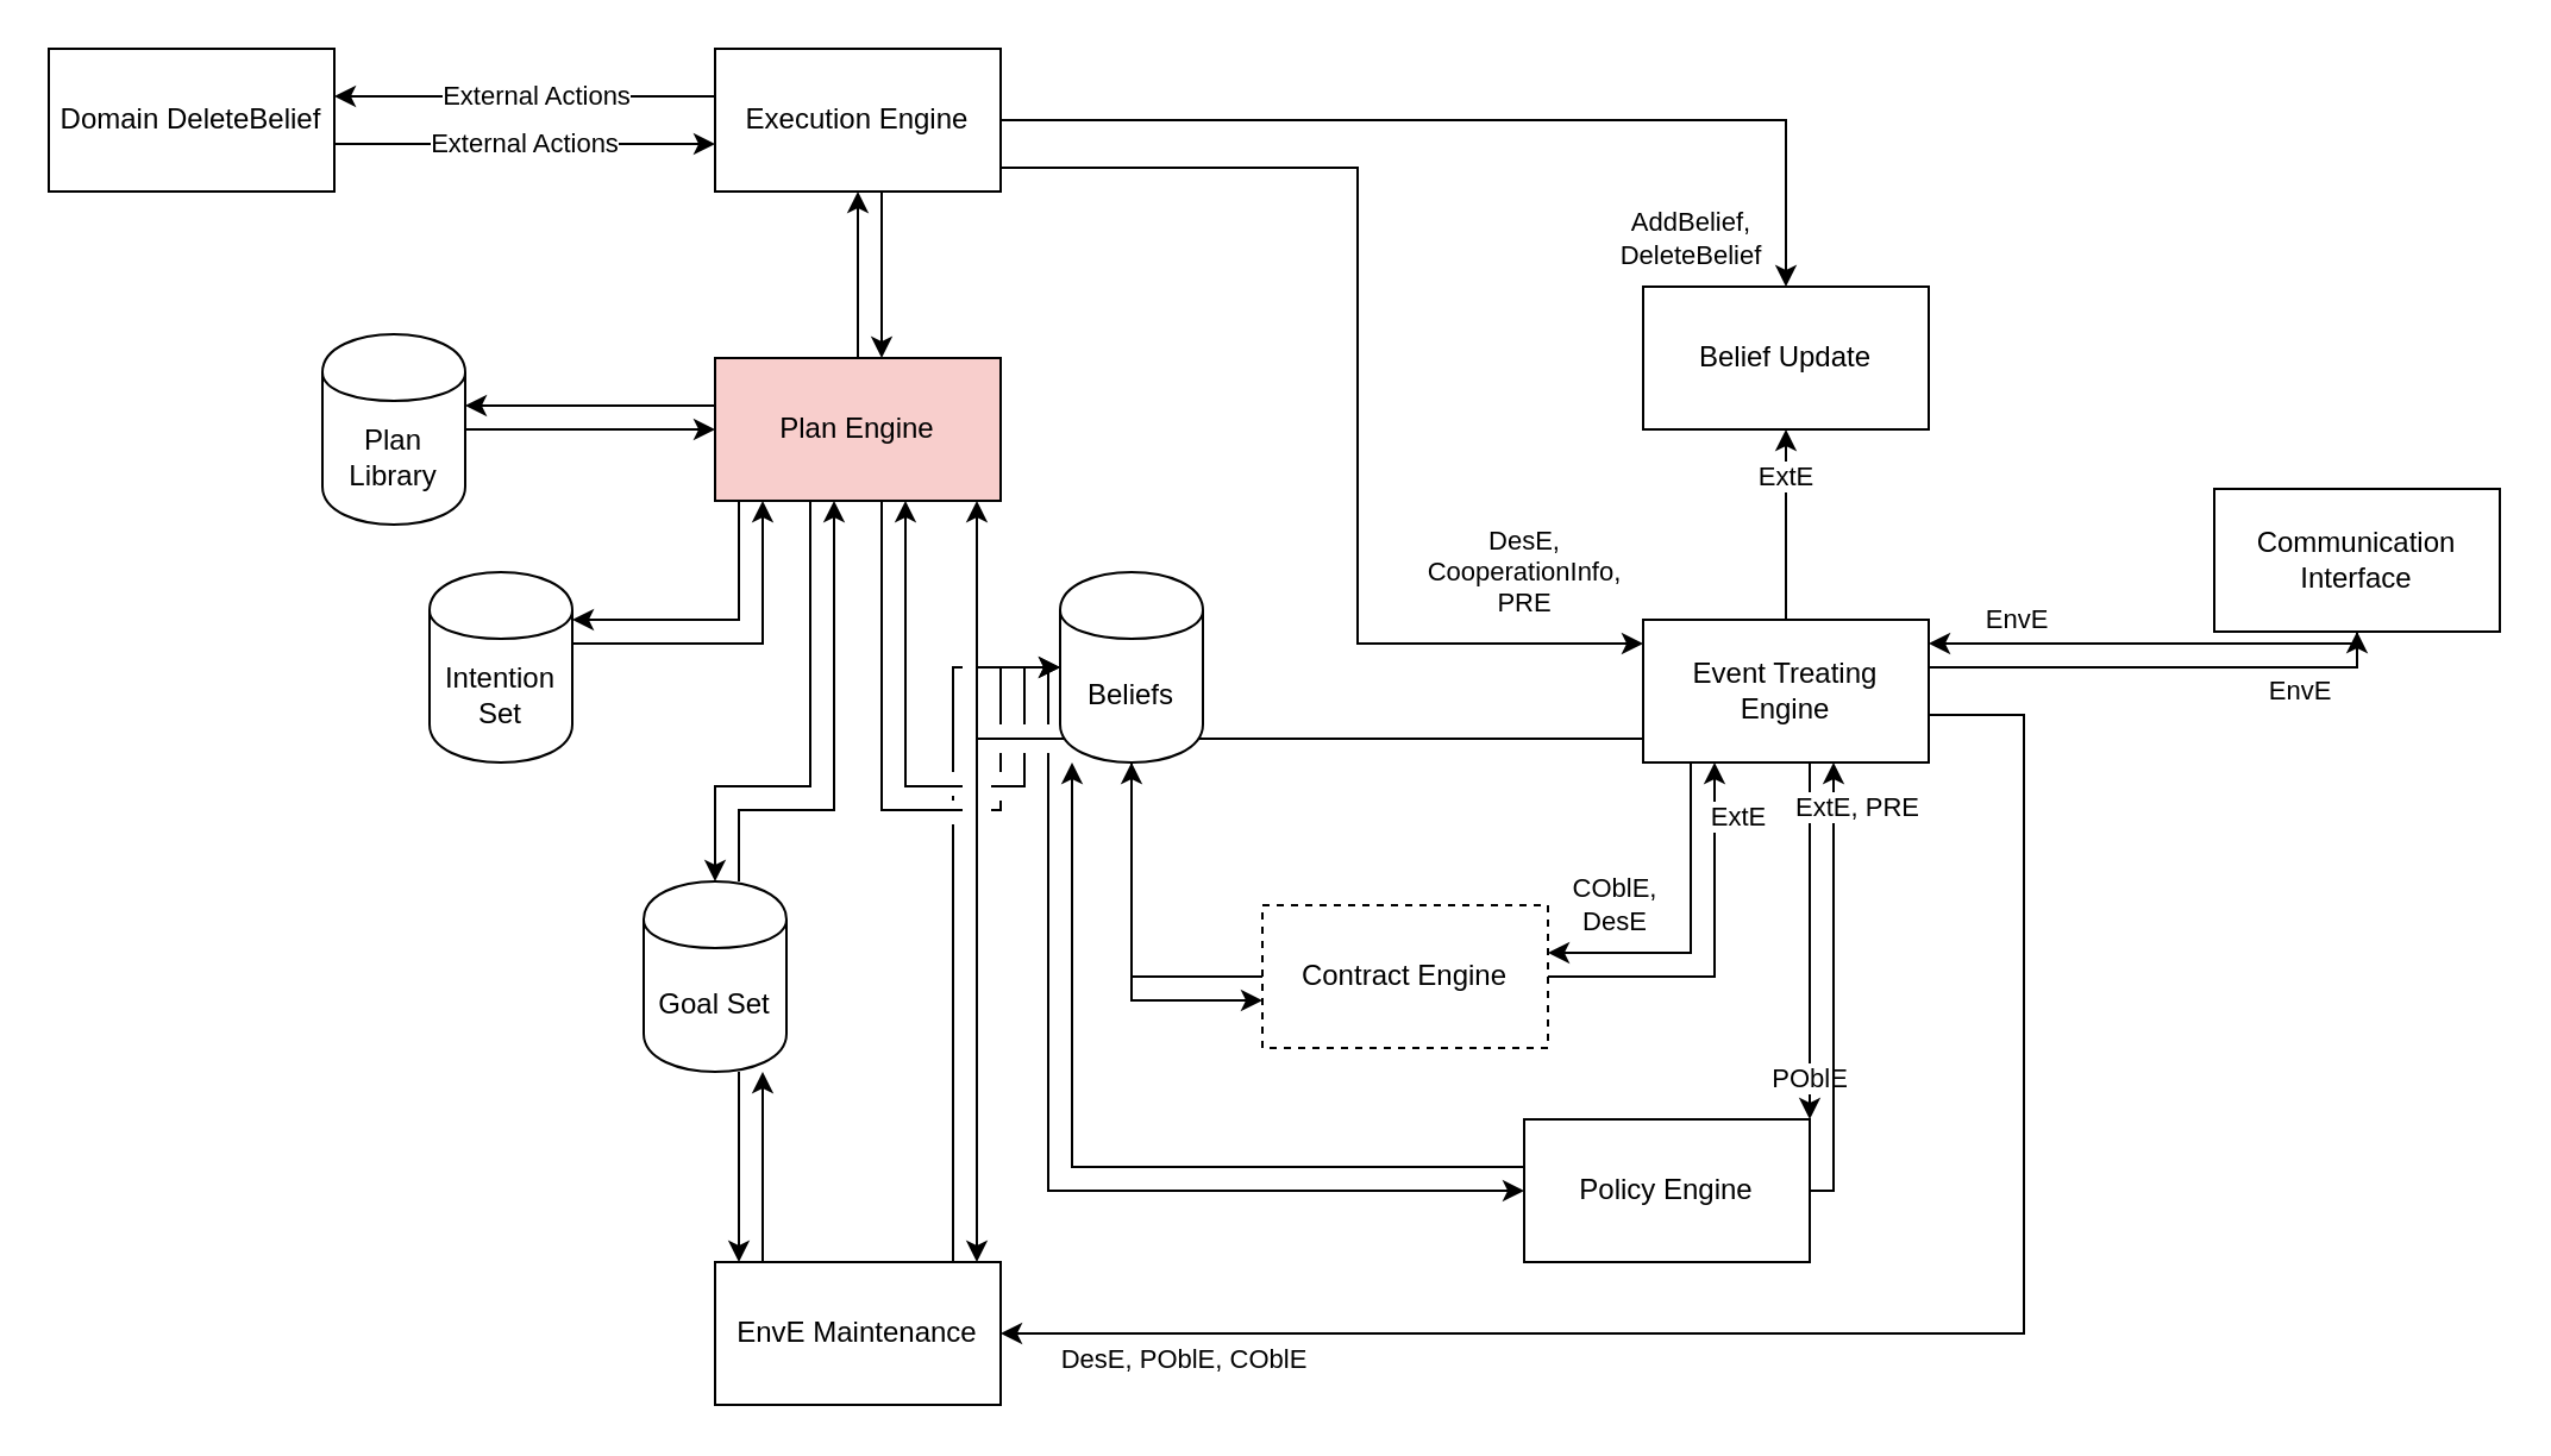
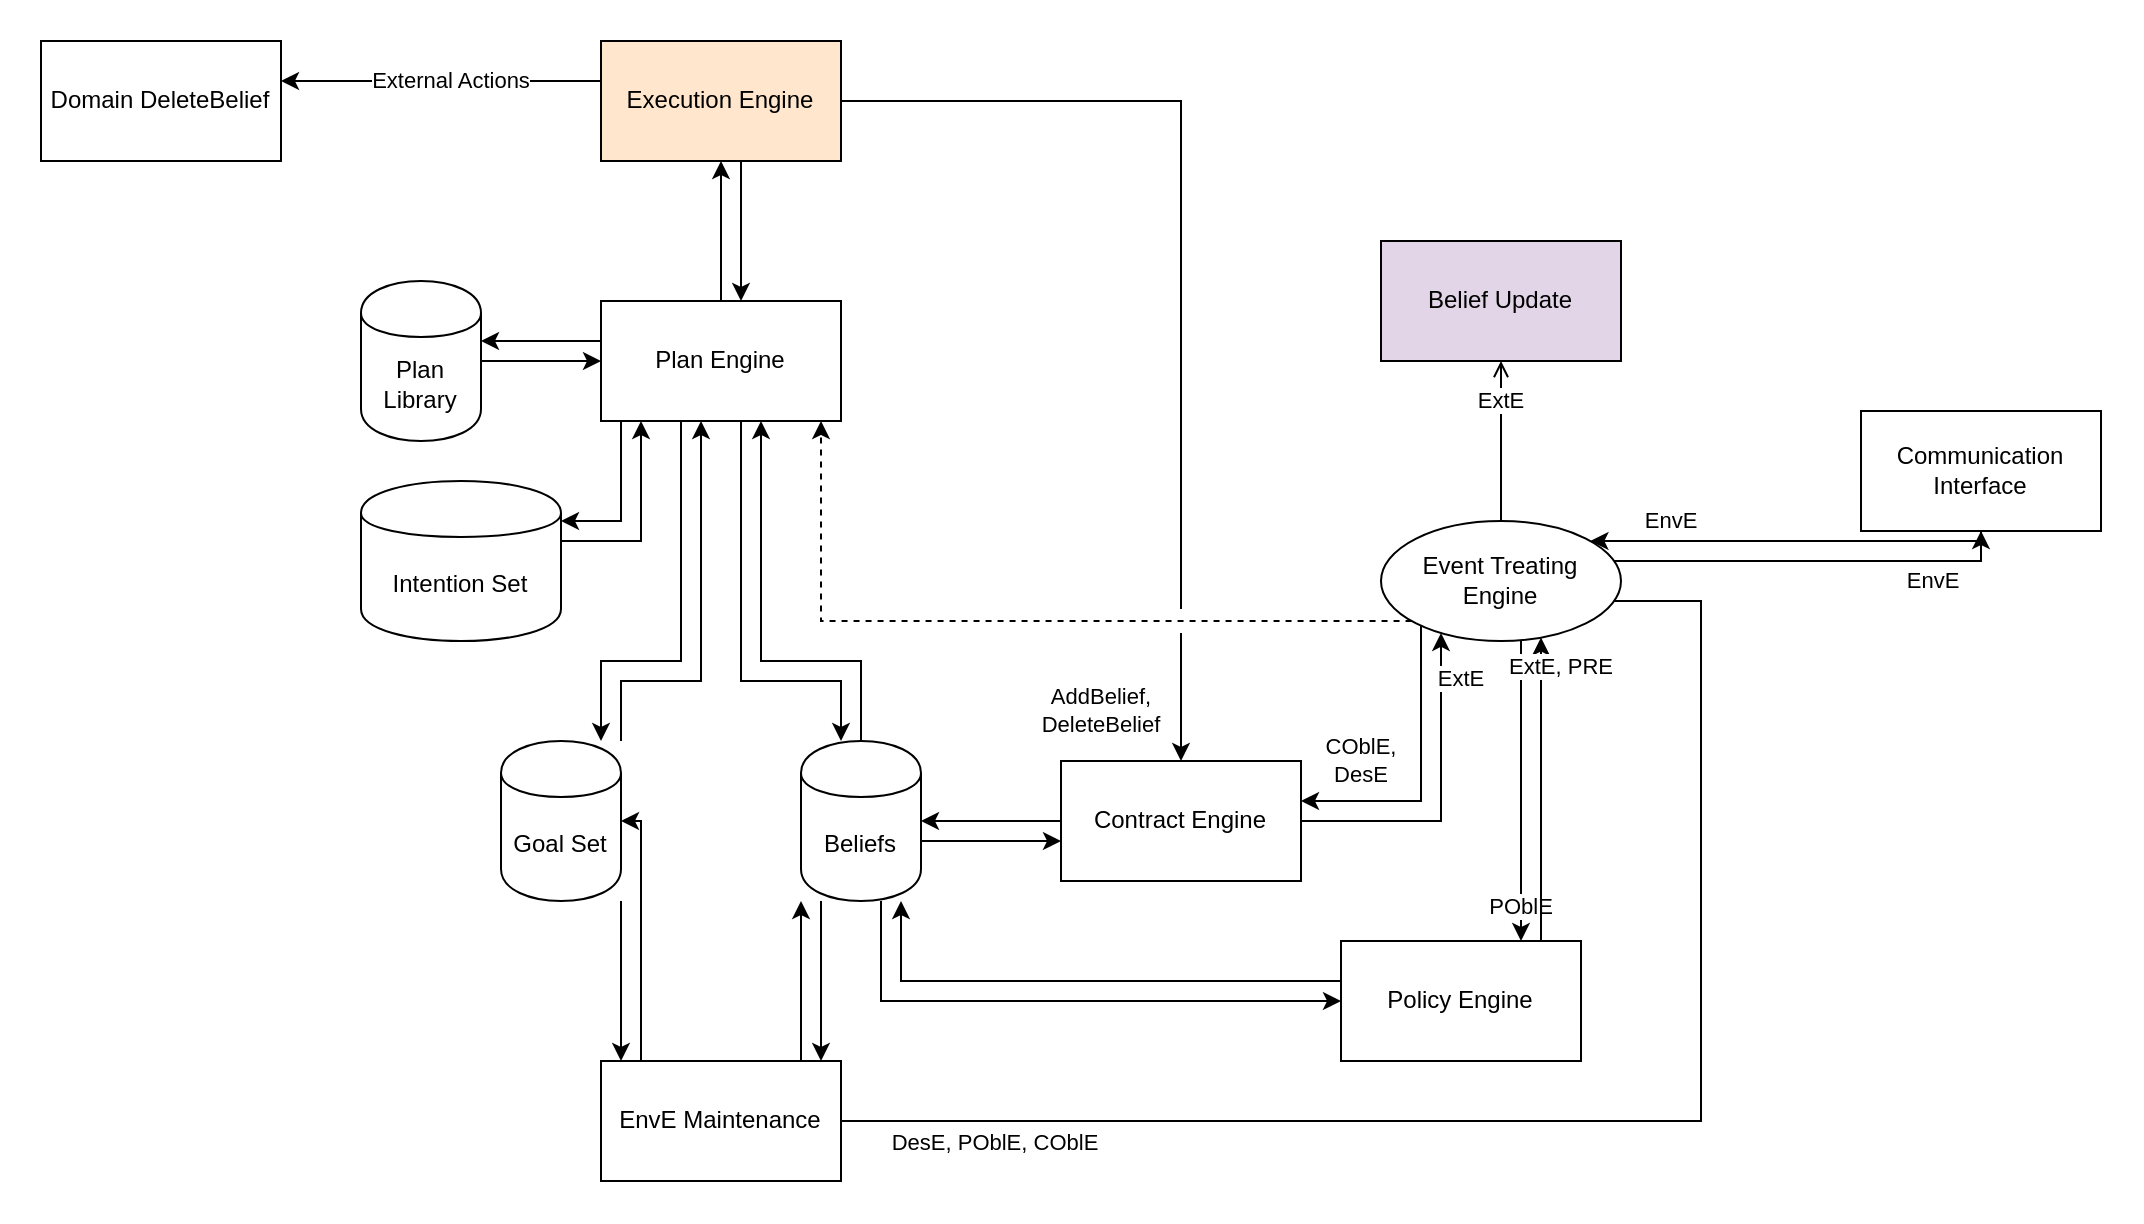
- <mxCell id="29" value="&lt;div&gt;Execution Engine&lt;/div&gt;" style="rounded=0;whiteSpace=wrap;html=1;" vertex="1" parent="1"><mxGeometry x="300" y="20" width="120" height="60" as="geometry" /></mxCell>
+ <mxCell id="29" value="&lt;div&gt;Execution Engine&lt;/div&gt;" style="rounded=0;whiteSpace=wrap;html=1;fillColor=#ffe6cc;" vertex="1" parent="1"><mxGeometry x="300" y="20" width="120" height="60" as="geometry" /></mxCell>
- <mxCell id="26" value="&lt;div&gt;AddBelief,&lt;/div&gt;&lt;div&gt;DeleteBelief&lt;/div&gt;" style="edgeStyle=orthogonalEdgeStyle;rounded=0;orthogonalLoop=1;jettySize=auto;html=1;startArrow=none;startFill=0;jumpSize=12;jumpStyle=gap;" edge="1" parent="1" source="29" target="46"><mxGeometry x="0.9" y="-40" relative="1" as="geometry"><mxPoint as="offset" /></mxGeometry></mxCell>
+ <mxCell id="26" value="&lt;div&gt;AddBelief,&lt;/div&gt;&lt;div&gt;DeleteBelief&lt;/div&gt;" style="edgeStyle=orthogonalEdgeStyle;rounded=0;orthogonalLoop=1;jettySize=auto;html=1;startArrow=none;startFill=0;jumpSize=12;jumpStyle=gap;" edge="1" parent="1" source="29" target="14"><mxGeometry x="0.9" y="-40" relative="1" as="geometry"><mxPoint as="offset" /></mxGeometry></mxCell>
- <mxCell id="31" value="External Actions" style="edgeStyle=orthogonalEdgeStyle;rounded=0;comic=0;jumpStyle=gap;jumpSize=12;orthogonalLoop=1;jettySize=auto;html=1;startArrow=none;startFill=0;strokeColor=#000000;" edge="1" parent="1" source="32" target="29"><mxGeometry relative="1" as="geometry"><Array as="points"><mxPoint x="160" y="60" /><mxPoint x="160" y="60" /></Array></mxGeometry></mxCell>
- <mxCell id="46" value="Belief Update" style="rounded=0;whiteSpace=wrap;html=1;" vertex="1" parent="1"><mxGeometry x="690" y="120" width="120" height="60" as="geometry" /></mxCell>
+ <mxCell id="46" value="Belief Update" style="rounded=0;whiteSpace=wrap;html=1;fillColor=#e1d5e7;" vertex="1" parent="1"><mxGeometry x="690" y="120" width="120" height="60" as="geometry" /></mxCell>
- <mxCell id="27" value="DesE,&lt;br&gt;CooperationInfo,&lt;br&gt;PRE" style="edgeStyle=orthogonalEdgeStyle;rounded=0;orthogonalLoop=1;jettySize=auto;html=1;startArrow=none;startFill=0;jumpSize=12;jumpStyle=gap;" edge="1" parent="1" source="29" target="8"><mxGeometry x="0.787" y="30" relative="1" as="geometry"><Array as="points"><mxPoint x="570" y="70" /><mxPoint x="570" y="270" /></Array><mxPoint as="offset" /></mxGeometry></mxCell>
- <mxCell id="44" value="Plan Library" style="shape=cylinder;whiteSpace=wrap;html=1;boundedLbl=1;backgroundOutline=1;" vertex="1" parent="1"><mxGeometry x="135" y="140" width="60" height="80" as="geometry" /></mxCell>
+ <mxCell id="44" value="Plan Library" style="shape=cylinder;whiteSpace=wrap;html=1;boundedLbl=1;backgroundOutline=1;" vertex="1" parent="1"><mxGeometry x="180" y="140" width="60" height="80" as="geometry" /></mxCell>
- <mxCell id="25" value="&lt;div&gt;Plan Engine&lt;/div&gt;" style="rounded=0;whiteSpace=wrap;html=1;fillColor=#f8cecc;" vertex="1" parent="1"><mxGeometry x="300" y="150" width="120" height="60" as="geometry" /></mxCell>
+ <mxCell id="25" value="&lt;div&gt;Plan Engine&lt;/div&gt;" style="rounded=0;whiteSpace=wrap;html=1;" vertex="1" parent="1"><mxGeometry x="300" y="150" width="120" height="60" as="geometry" /></mxCell>
- <mxCell id="3" value="ExtE" style="edgeStyle=orthogonalEdgeStyle;rounded=0;comic=0;jumpStyle=gap;jumpSize=12;orthogonalLoop=1;jettySize=auto;html=1;startArrow=none;startFill=0;" edge="1" parent="1" source="8" target="46"><mxGeometry x="0.5" relative="1" as="geometry"><Array as="points"><mxPoint x="750" y="180" /><mxPoint x="750" y="180" /></Array><mxPoint as="offset" /></mxGeometry></mxCell>
+ <mxCell id="3" value="ExtE" style="edgeStyle=orthogonalEdgeStyle;rounded=0;comic=0;jumpStyle=gap;jumpSize=12;orthogonalLoop=1;jettySize=auto;html=1;startArrow=none;startFill=0;endArrow=open;" edge="1" parent="1" source="8" target="46"><mxGeometry x="0.5" relative="1" as="geometry"><Array as="points"><mxPoint x="750" y="180" /><mxPoint x="750" y="180" /></Array><mxPoint as="offset" /></mxGeometry></mxCell>
- <mxCell id="34" value="Intention Set" style="shape=cylinder;whiteSpace=wrap;html=1;boundedLbl=1;backgroundOutline=1;" vertex="1" parent="1"><mxGeometry x="180" y="240" width="60" height="80" as="geometry" /></mxCell>
+ <mxCell id="34" value="Intention Set" style="shape=cylinder;whiteSpace=wrap;html=1;boundedLbl=1;backgroundOutline=1;" vertex="1" parent="1"><mxGeometry x="180" y="240" width="100" height="80" as="geometry" /></mxCell>
- <mxCell id="39" value="Beliefs" style="shape=cylinder;whiteSpace=wrap;html=1;boundedLbl=1;backgroundOutline=1;" vertex="1" parent="1"><mxGeometry x="445" y="240" width="60" height="80" as="geometry" /></mxCell>
+ <mxCell id="39" value="Beliefs" style="shape=cylinder;whiteSpace=wrap;html=1;boundedLbl=1;backgroundOutline=1;" vertex="1" parent="1"><mxGeometry x="400" y="370" width="60" height="80" as="geometry" /></mxCell>
- <mxCell id="8" value="Event Treating Engine" style="rounded=0;whiteSpace=wrap;html=1;" vertex="1" parent="1"><mxGeometry x="690" y="260" width="120" height="60" as="geometry" /></mxCell>
+ <mxCell id="8" value="Event Treating Engine" style="ellipse;whiteSpace=wrap;html=1;" vertex="1" parent="1"><mxGeometry x="690" y="260" width="120" height="60" as="geometry" /></mxCell>
- <mxCell id="2" style="edgeStyle=orthogonalEdgeStyle;rounded=0;orthogonalLoop=1;jettySize=auto;html=1;startArrow=none;startFill=0;jumpSize=12;jumpStyle=gap;" edge="1" parent="1" source="8" target="25"><mxGeometry relative="1" as="geometry"><Array as="points"><mxPoint x="410" y="310" /></Array></mxGeometry></mxCell>
+ <mxCell id="2" style="edgeStyle=orthogonalEdgeStyle;rounded=0;orthogonalLoop=1;jettySize=auto;html=1;startArrow=none;startFill=0;jumpSize=12;jumpStyle=gap;dashed=1;" edge="1" parent="1" source="8" target="25"><mxGeometry relative="1" as="geometry"><Array as="points"><mxPoint x="410" y="310" /></Array></mxGeometry></mxCell>
- <mxCell id="42" value="Goal Set" style="shape=cylinder;whiteSpace=wrap;html=1;boundedLbl=1;backgroundOutline=1;" vertex="1" parent="1"><mxGeometry x="270" y="370" width="60" height="80" as="geometry" /></mxCell>
+ <mxCell id="42" value="Goal Set" style="shape=cylinder;whiteSpace=wrap;html=1;boundedLbl=1;backgroundOutline=1;" vertex="1" parent="1"><mxGeometry x="250" y="370" width="60" height="80" as="geometry" /></mxCell>
- <mxCell id="14" value="Contract Engine" style="rounded=0;whiteSpace=wrap;html=1;dashed=1;" vertex="1" parent="1"><mxGeometry x="530" y="380" width="120" height="60" as="geometry" /></mxCell>
+ <mxCell id="14" value="Contract Engine" style="rounded=0;whiteSpace=wrap;html=1;" vertex="1" parent="1"><mxGeometry x="530" y="380" width="120" height="60" as="geometry" /></mxCell>
- <mxCell id="11" value="Policy Engine" style="rounded=0;whiteSpace=wrap;html=1;" vertex="1" parent="1"><mxGeometry x="640" y="470" width="120" height="60" as="geometry" /></mxCell>
+ <mxCell id="11" value="Policy Engine" style="rounded=0;whiteSpace=wrap;html=1;" vertex="1" parent="1"><mxGeometry x="670" y="470" width="120" height="60" as="geometry" /></mxCell>
- <mxCell id="4" style="edgeStyle=orthogonalEdgeStyle;rounded=0;comic=0;jumpStyle=gap;jumpSize=12;orthogonalLoop=1;jettySize=auto;html=1;startArrow=none;startFill=0;" edge="1" parent="1" source="8" target="17"><mxGeometry relative="1" as="geometry"><Array as="points"><mxPoint x="850" y="300" /><mxPoint x="850" y="560" /></Array></mxGeometry></mxCell>
+ <mxCell id="4" style="edgeStyle=orthogonalEdgeStyle;rounded=0;comic=0;jumpStyle=gap;jumpSize=12;orthogonalLoop=1;jettySize=auto;html=1;startArrow=none;startFill=0;endArrow=none;" edge="1" parent="1" source="8" target="17"><mxGeometry relative="1" as="geometry"><Array as="points"><mxPoint x="850" y="300" /><mxPoint x="850" y="560" /></Array></mxGeometry></mxCell>
